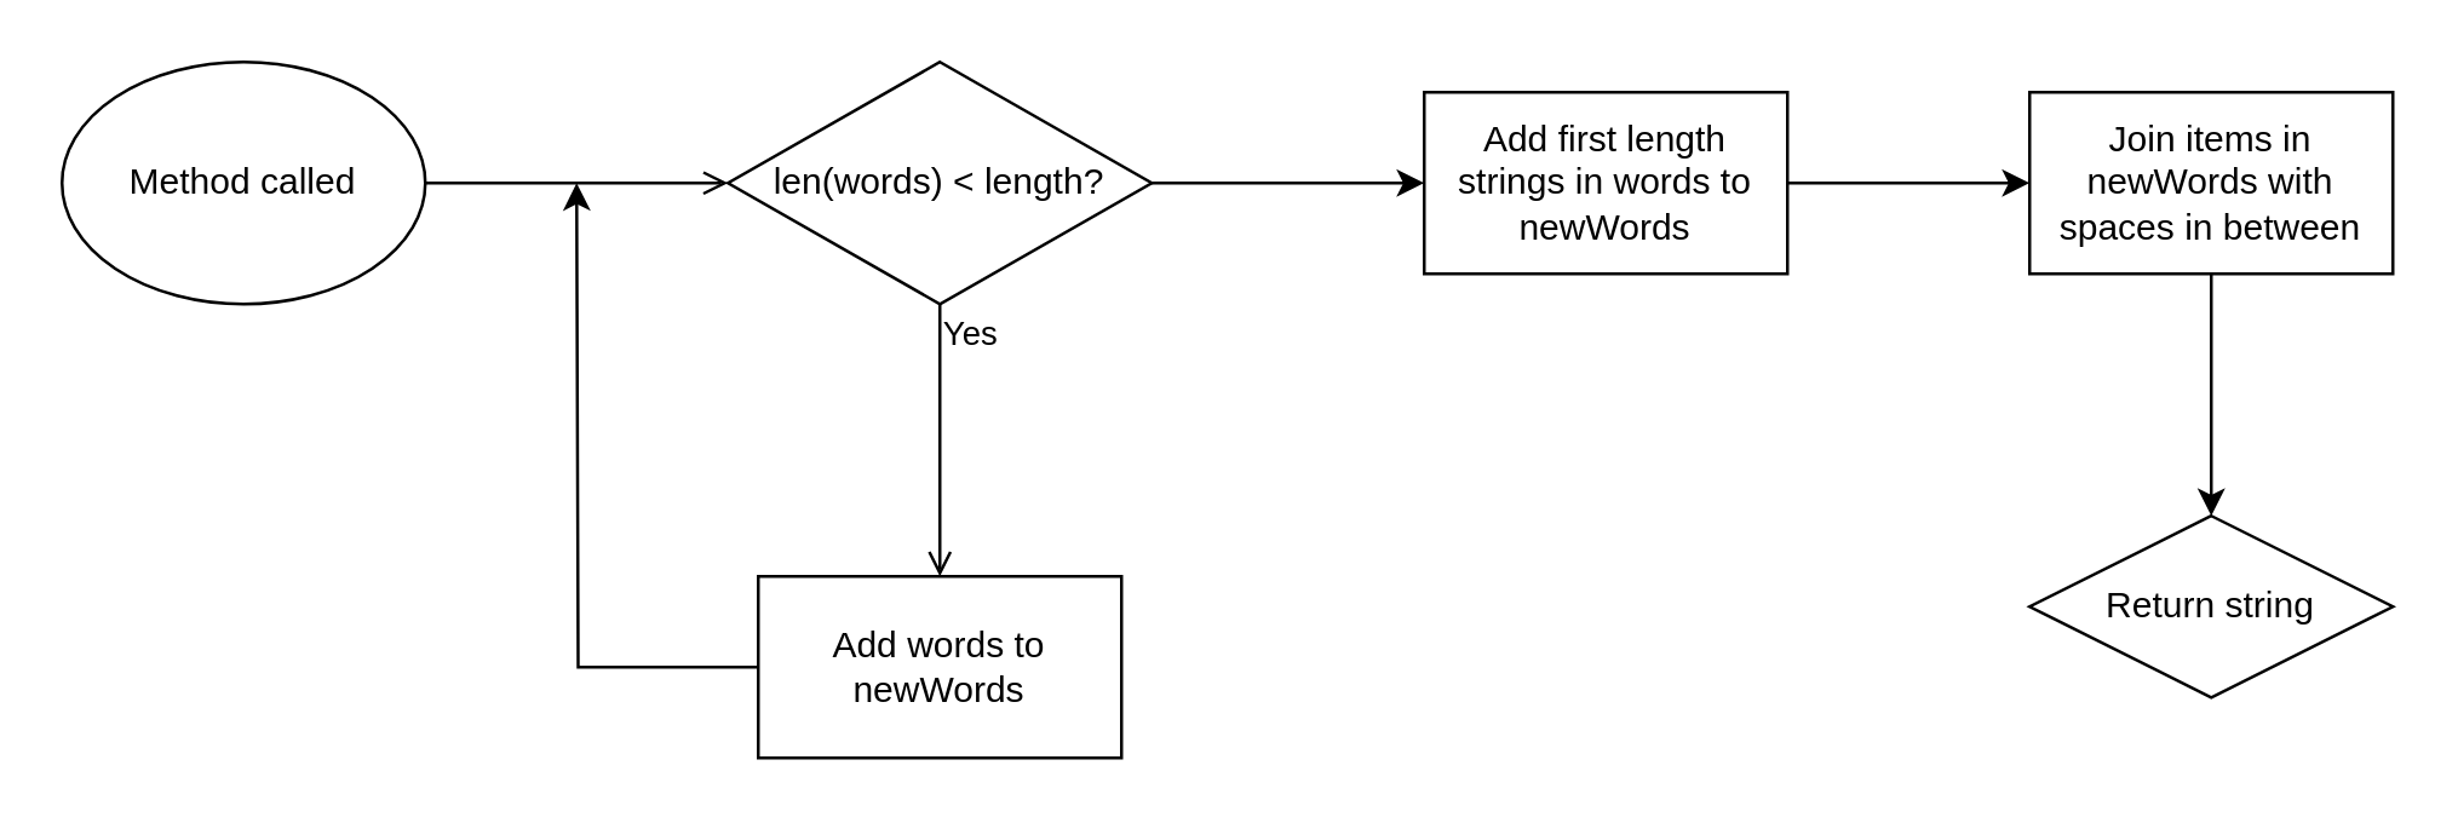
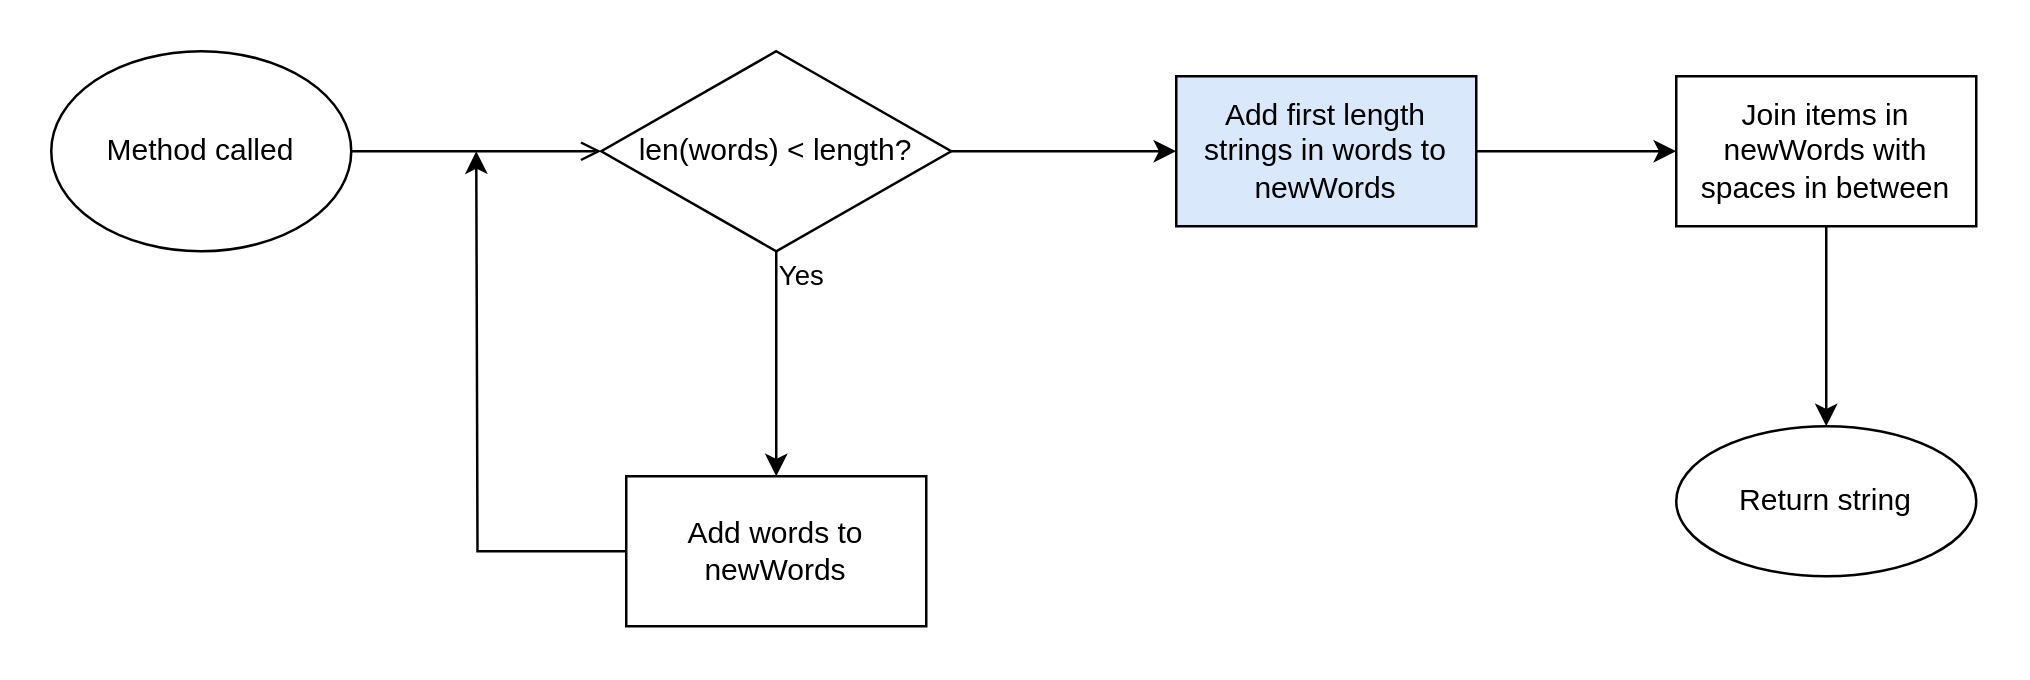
- <mxCell id="10" value="Add first length strings in words to newWords" style="whiteSpace=wrap;html=1;" vertex="1" parent="1"><mxGeometry x="470" y="30" width="120" height="60" as="geometry" /></mxCell>
+ <mxCell id="10" value="Add first length strings in words to newWords" style="whiteSpace=wrap;html=1;fillColor=#dae8fc;" vertex="1" parent="1"><mxGeometry x="470" y="30" width="120" height="60" as="geometry" /></mxCell>
- <mxCell id="4" value="Yes" style="edgeStyle=orthogonalEdgeStyle;rounded=0;orthogonalLoop=1;jettySize=auto;html=1;endArrow=open;" edge="1" parent="1" source="6" target="8"><mxGeometry x="-0.778" y="10" relative="1" as="geometry"><mxPoint as="offset" /></mxGeometry></mxCell>
+ <mxCell id="4" value="Yes" style="edgeStyle=orthogonalEdgeStyle;rounded=0;orthogonalLoop=1;jettySize=auto;html=1;" edge="1" parent="1" source="6" target="8"><mxGeometry x="-0.778" y="10" relative="1" as="geometry"><mxPoint as="offset" /></mxGeometry></mxCell>
- <mxCell id="13" value="Return string" style="rhombus;whiteSpace=wrap;html=1;" vertex="1" parent="1"><mxGeometry x="670" y="170" width="120" height="60" as="geometry" /></mxCell>
+ <mxCell id="13" value="Return string" style="ellipse;whiteSpace=wrap;html=1;" vertex="1" parent="1"><mxGeometry x="670" y="170" width="120" height="60" as="geometry" /></mxCell>
